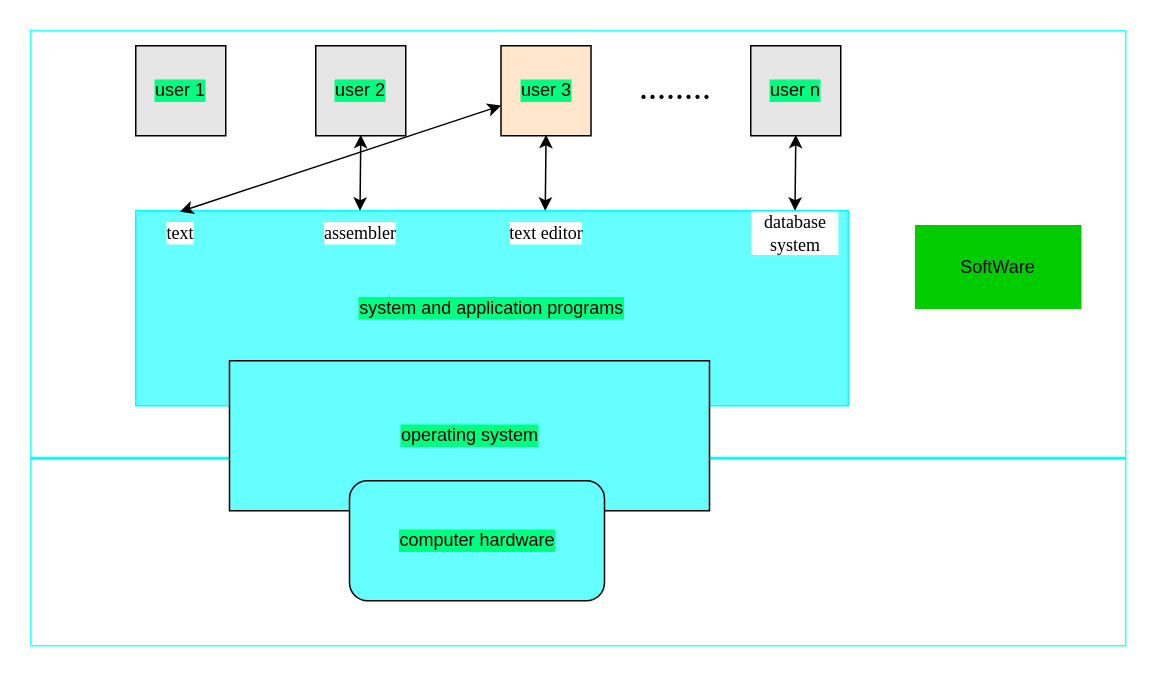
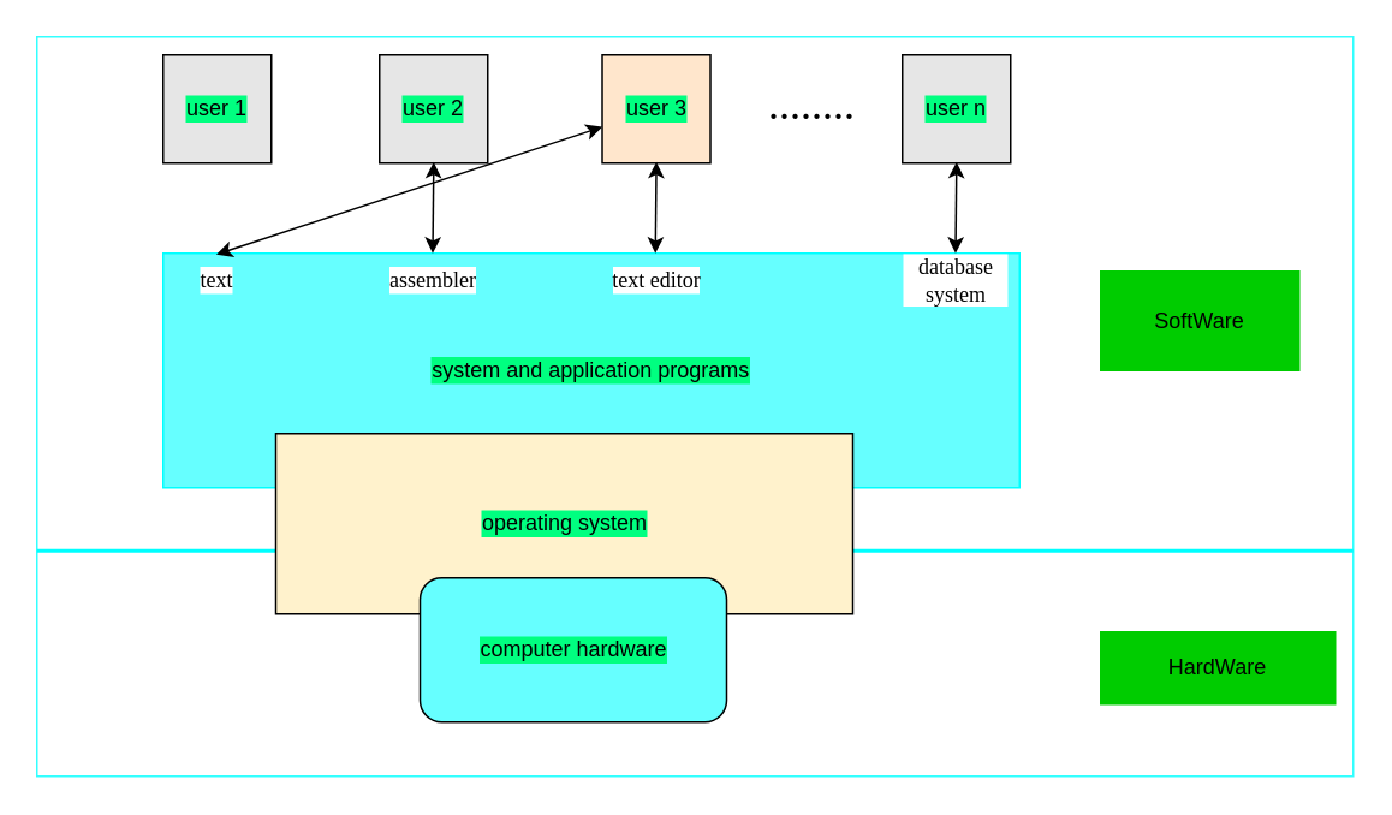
- <mxCell id="7" value="operating system" style="rounded=0;whiteSpace=wrap;html=1;labelBackgroundColor=#00FF80;strokeColor=#000000;fillColor=#66FFFF;" vertex="1" parent="1"><mxGeometry x="152.5" y="240" width="320" height="100" as="geometry" /></mxCell>
+ <mxCell id="7" value="operating system" style="rounded=0;whiteSpace=wrap;html=1;labelBackgroundColor=#00FF80;strokeColor=#000000;fillColor=#fff2cc;" vertex="1" parent="1"><mxGeometry x="152.5" y="240" width="320" height="100" as="geometry" /></mxCell>
+ <mxCell id="4" value="HardWare" style="rounded=0;whiteSpace=wrap;html=1;strokeColor=#00CC00;fillColor=#00CC00;" vertex="1" parent="1"><mxGeometry x="610" y="350" width="130" height="40" as="geometry" /></mxCell>
